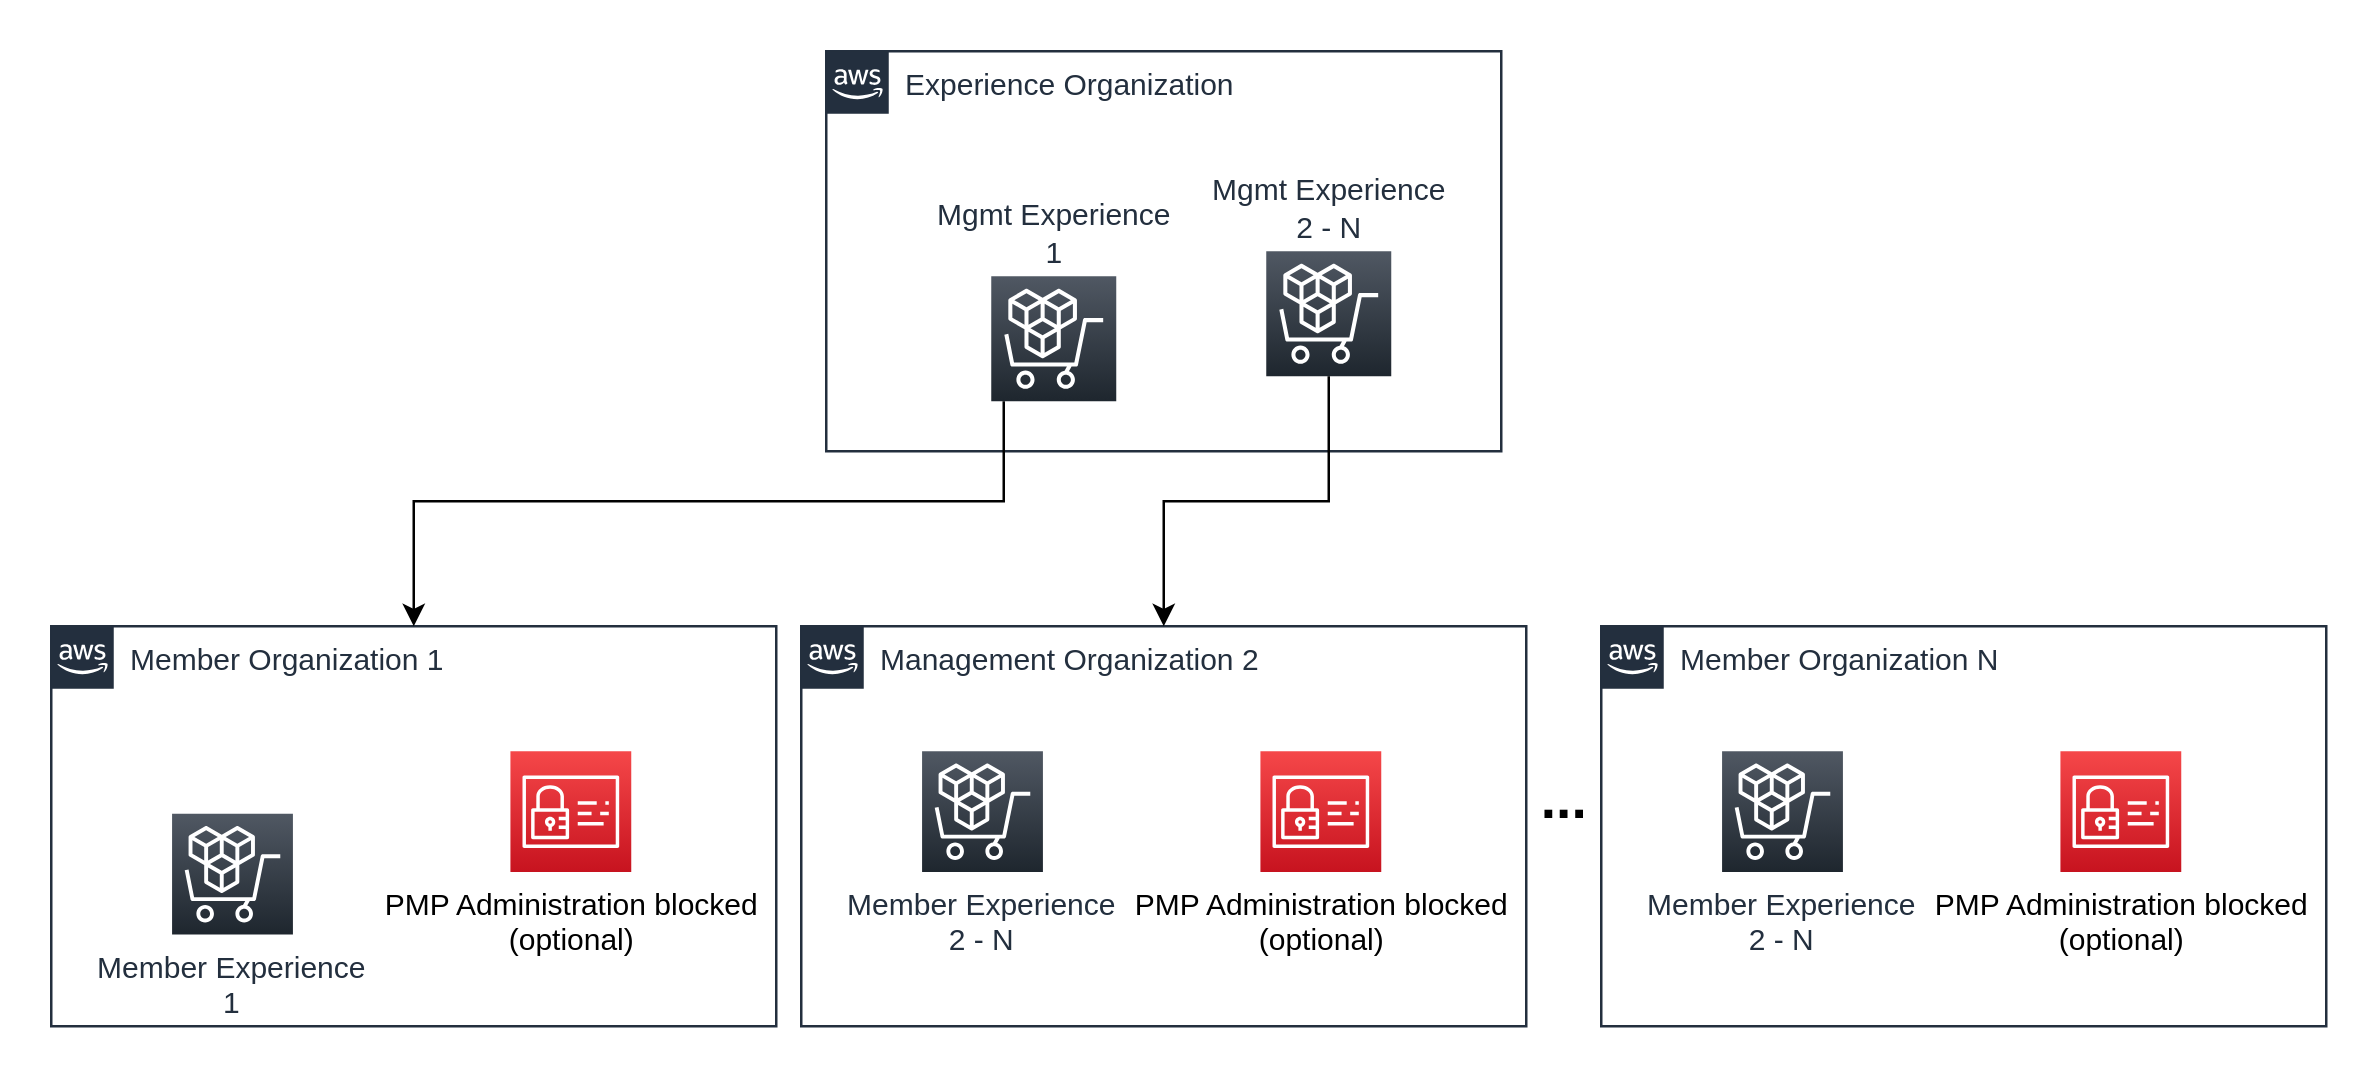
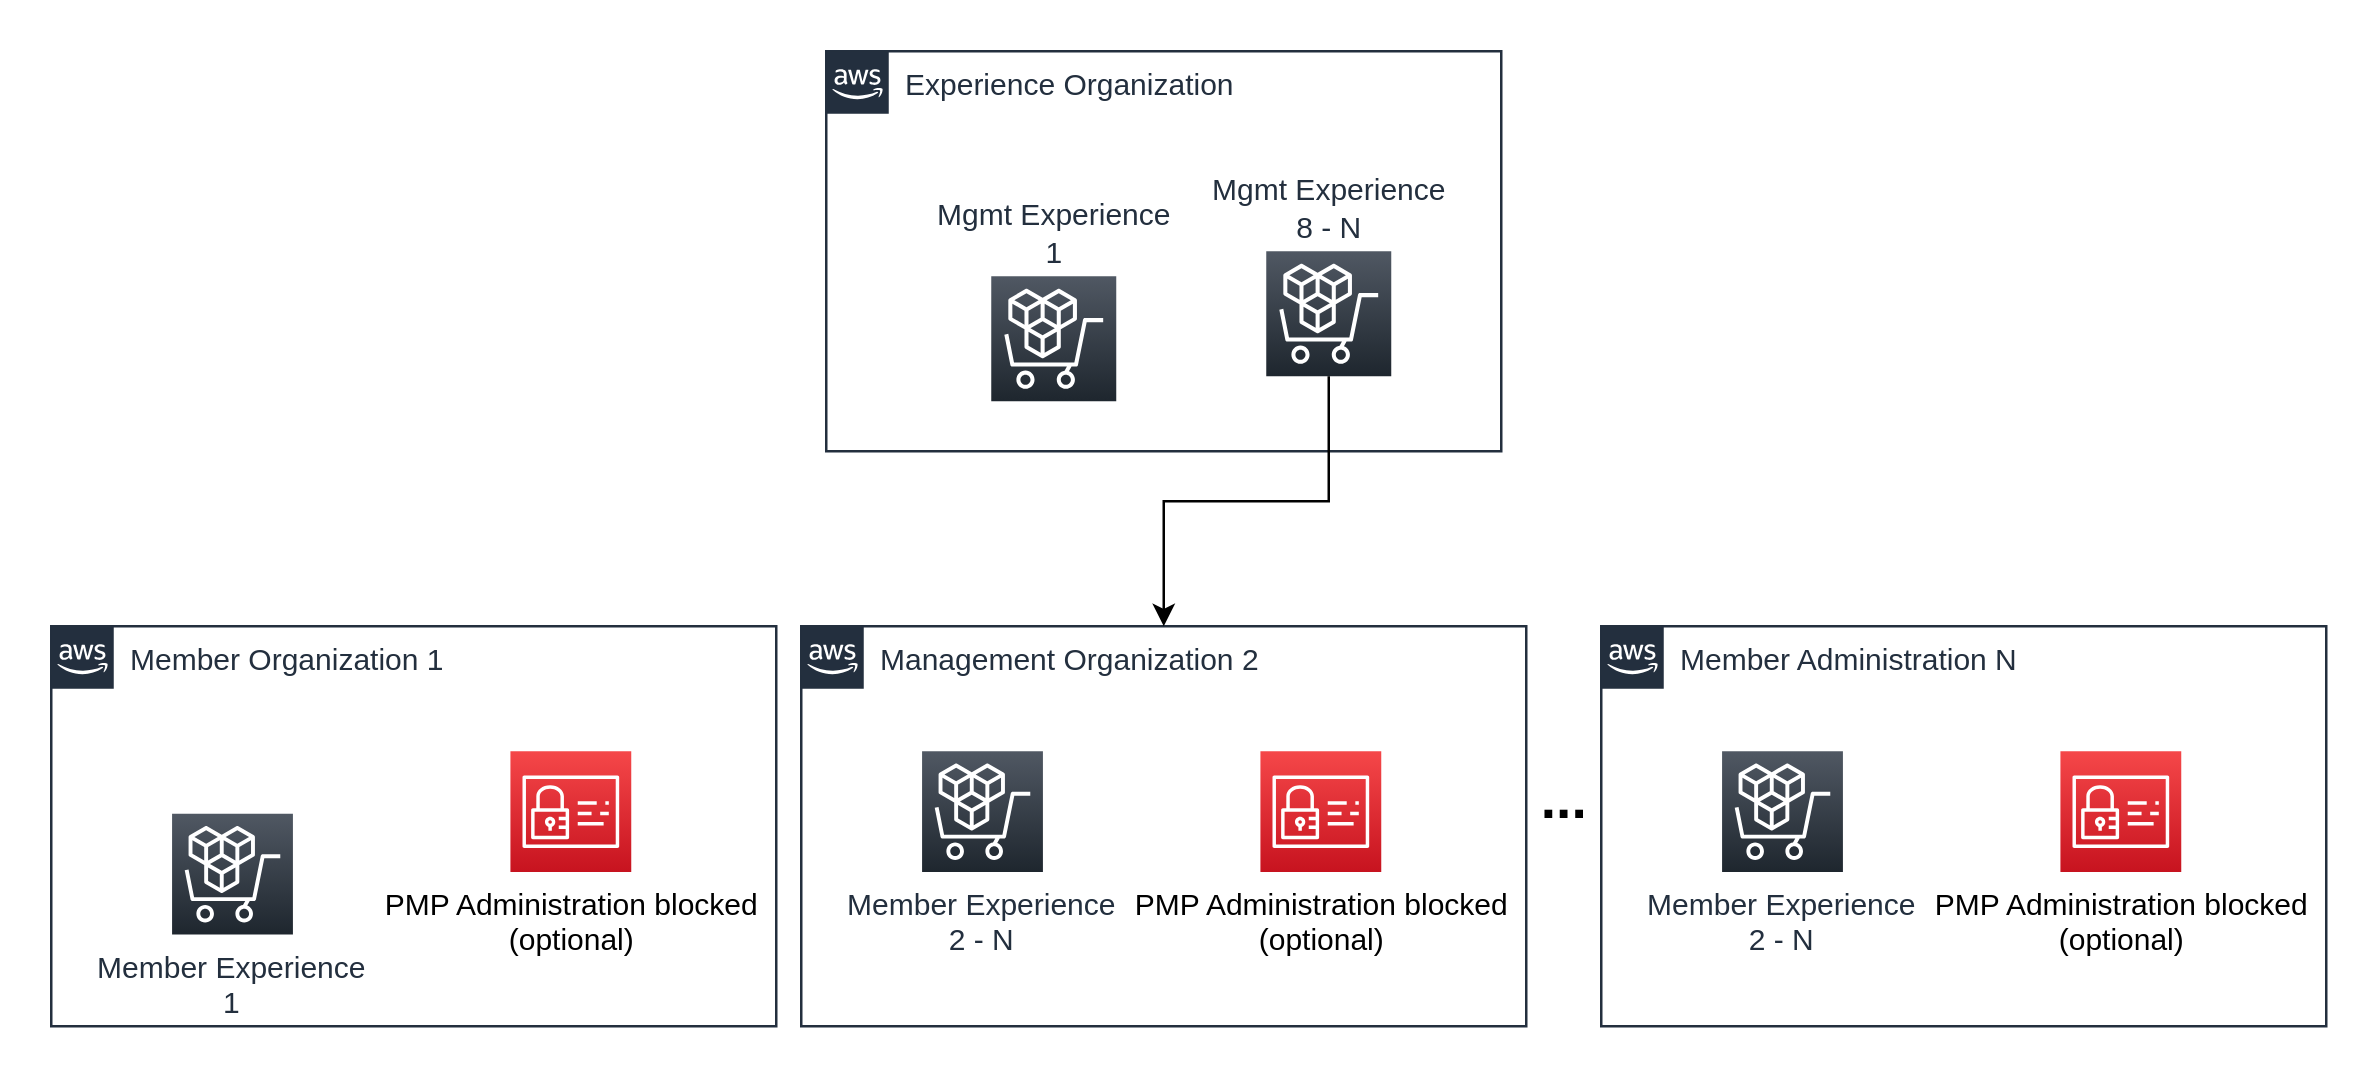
- <mxCell id="5" value="Mgmt Experience &lt;br&gt;2 - N" style="gradientDirection=north;outlineConnect=0;fontColor=#232F3E;gradientColor=#505863;fillColor=#1E262E;strokeColor=#ffffff;dashed=0;verticalLabelPosition=top;verticalAlign=bottom;align=center;html=1;fontSize=12;fontStyle=0;aspect=fixed;shape=mxgraph.aws4.resourceIcon;resIcon=mxgraph.aws4.marketplace;labelPosition=center;" vertex="1" parent="2"><mxGeometry x="176" y="80" width="50" height="50" as="geometry" /></mxCell>
+ <mxCell id="5" value="Mgmt Experience &lt;br&gt;8 - N" style="gradientDirection=north;outlineConnect=0;fontColor=#232F3E;gradientColor=#505863;fillColor=#1E262E;strokeColor=#ffffff;dashed=0;verticalLabelPosition=top;verticalAlign=bottom;align=center;html=1;fontSize=12;fontStyle=0;aspect=fixed;shape=mxgraph.aws4.resourceIcon;resIcon=mxgraph.aws4.marketplace;labelPosition=center;" vertex="1" parent="2"><mxGeometry x="176" y="80" width="50" height="50" as="geometry" /></mxCell>
- <mxCell id="22" style="edgeStyle=orthogonalEdgeStyle;rounded=0;orthogonalLoop=1;jettySize=auto;html=1;fontSize=22;" edge="1" parent="1" source="4" target="13"><mxGeometry relative="1" as="geometry"><Array as="points"><mxPoint x="401" y="200" /><mxPoint x="165" y="200" /></Array></mxGeometry></mxCell>
- <mxCell id="8" value="Member Organization N" style="points=[[0,0],[0.25,0],[0.5,0],[0.75,0],[1,0],[1,0.25],[1,0.5],[1,0.75],[1,1],[0.75,1],[0.5,1],[0.25,1],[0,1],[0,0.75],[0,0.5],[0,0.25]];outlineConnect=0;gradientColor=none;html=1;whiteSpace=wrap;fontSize=12;fontStyle=0;shape=mxgraph.aws4.group;grIcon=mxgraph.aws4.group_aws_cloud_alt;strokeColor=#232F3E;fillColor=none;verticalAlign=top;align=left;spacingLeft=30;fontColor=#232F3E;dashed=0;" vertex="1" parent="7"><mxGeometry width="290" height="160" as="geometry" /></mxCell>
+ <mxCell id="8" value="Member Administration N" style="points=[[0,0],[0.25,0],[0.5,0],[0.75,0],[1,0],[1,0.25],[1,0.5],[1,0.75],[1,1],[0.75,1],[0.5,1],[0.25,1],[0,1],[0,0.75],[0,0.5],[0,0.25]];outlineConnect=0;gradientColor=none;html=1;whiteSpace=wrap;fontSize=12;fontStyle=0;shape=mxgraph.aws4.group;grIcon=mxgraph.aws4.group_aws_cloud_alt;strokeColor=#232F3E;fillColor=none;verticalAlign=top;align=left;spacingLeft=30;fontColor=#232F3E;dashed=0;" vertex="1" parent="7"><mxGeometry width="290" height="160" as="geometry" /></mxCell>
